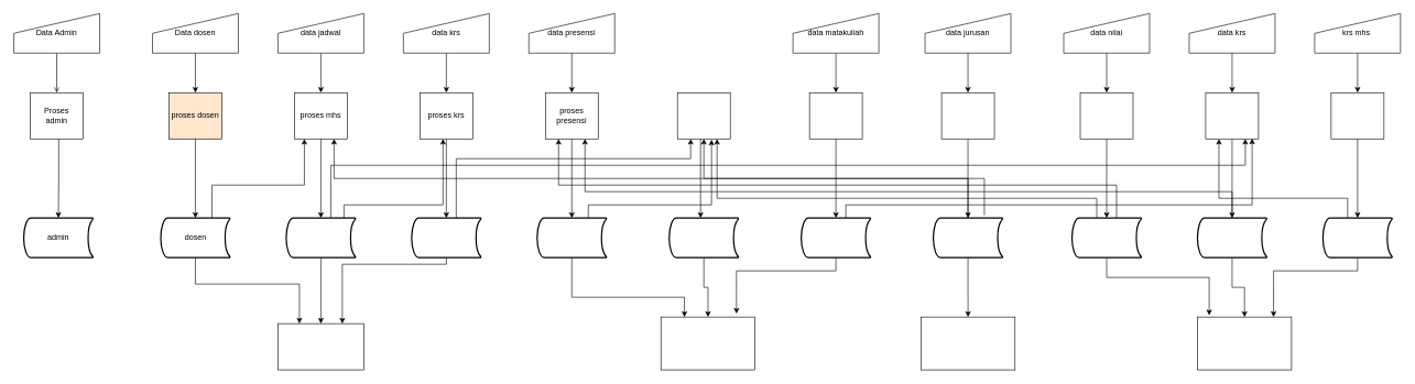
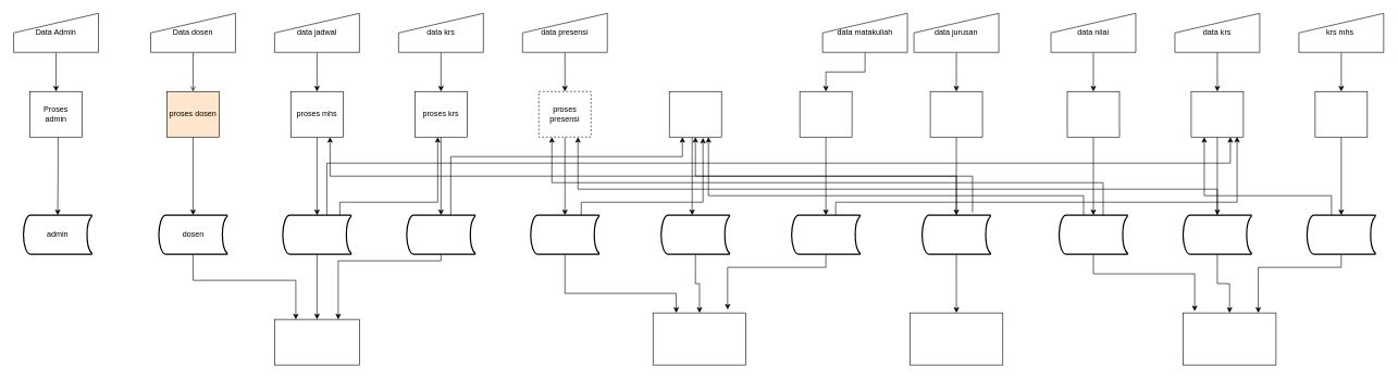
- <mxCell id="13" value="data matakuliah" style="shape=manualInput;whiteSpace=wrap;html=1;" vertex="1" parent="1"><mxGeometry x="1200" y="20" width="130" height="60" as="geometry" /></mxCell>
+ <mxCell id="13" value="data matakuliah" style="shape=manualInput;whiteSpace=wrap;html=1;" vertex="1" parent="1"><mxGeometry x="1260" y="20" width="130" height="60" as="geometry" /></mxCell>
- <mxCell id="4" style="edgeStyle=orthogonalEdgeStyle;rounded=0;orthogonalLoop=1;jettySize=auto;html=1;" edge="1" parent="1" source="5" target="21"><mxGeometry relative="1" as="geometry" /></mxCell>
+ <mxCell id="4" style="edgeStyle=orthogonalEdgeStyle;rounded=0;orthogonalLoop=1;jettySize=auto;html=1;endArrow=open;" edge="1" parent="1" source="5" target="21"><mxGeometry relative="1" as="geometry" /></mxCell>
- <mxCell id="2" style="edgeStyle=orthogonalEdgeStyle;rounded=0;orthogonalLoop=1;jettySize=auto;html=1;entryX=0.5;entryY=0;entryDx=0;entryDy=0;endArrow=open;" edge="1" parent="1" source="3" target="19"><mxGeometry relative="1" as="geometry" /></mxCell>
+ <mxCell id="2" style="edgeStyle=orthogonalEdgeStyle;rounded=0;orthogonalLoop=1;jettySize=auto;html=1;entryX=0.5;entryY=0;entryDx=0;entryDy=0;" edge="1" parent="1" source="3" target="19"><mxGeometry relative="1" as="geometry" /></mxCell>
- <mxCell id="27" value="proses presensi" style="rounded=0;whiteSpace=wrap;html=1;" vertex="1" parent="1"><mxGeometry x="825" y="140" width="80" height="70" as="geometry" /></mxCell>
+ <mxCell id="27" value="proses presensi" style="rounded=0;whiteSpace=wrap;html=1;dashed=1;" vertex="1" parent="1"><mxGeometry x="825" y="140" width="80" height="70" as="geometry" /></mxCell>
- <mxCell id="37" style="edgeStyle=orthogonalEdgeStyle;rounded=0;orthogonalLoop=1;jettySize=auto;html=1;" edge="1" parent="1" source="39" target="23"><mxGeometry relative="1" as="geometry"><Array as="points"><mxPoint x="320" y="280" /><mxPoint x="460" y="280" /></Array></mxGeometry></mxCell>
